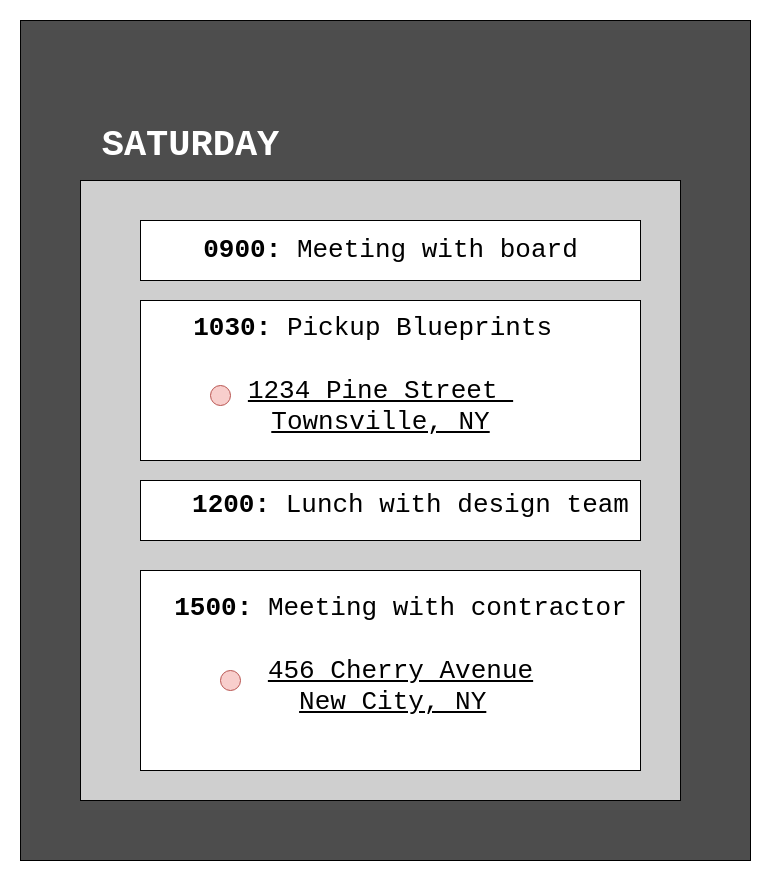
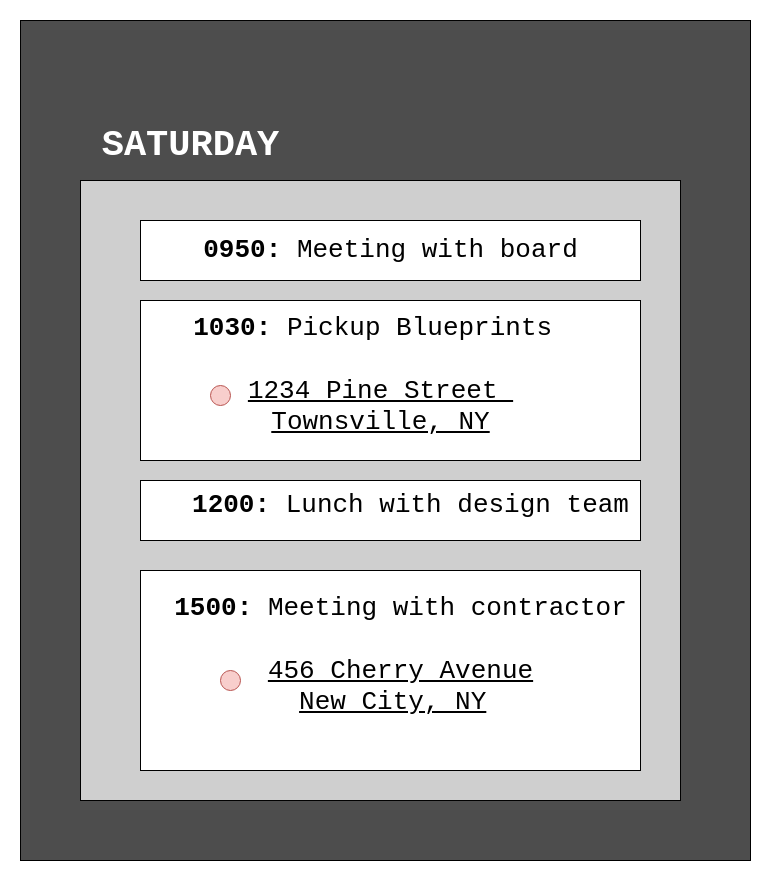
- <mxCell id="9" value="&lt;font face=&quot;Courier New&quot; style=&quot;font-size: 26px&quot;&gt;&lt;b&gt;0900:&lt;/b&gt; Meeting with board&lt;/font&gt;" style="text;html=1;resizable=0;autosize=1;align=center;verticalAlign=middle;points=[];fillColor=none;strokeColor=none;rounded=0;" parent="1" vertex="1"><mxGeometry x="195" y="240" width="390" height="20" as="geometry" /></mxCell>
+ <mxCell id="9" value="&lt;font face=&quot;Courier New&quot; style=&quot;font-size: 26px&quot;&gt;&lt;b&gt;0950:&lt;/b&gt; Meeting with board&lt;/font&gt;" style="text;html=1;resizable=0;autosize=1;align=center;verticalAlign=middle;points=[];fillColor=none;strokeColor=none;rounded=0;" parent="1" vertex="1"><mxGeometry x="195" y="240" width="390" height="20" as="geometry" /></mxCell>
